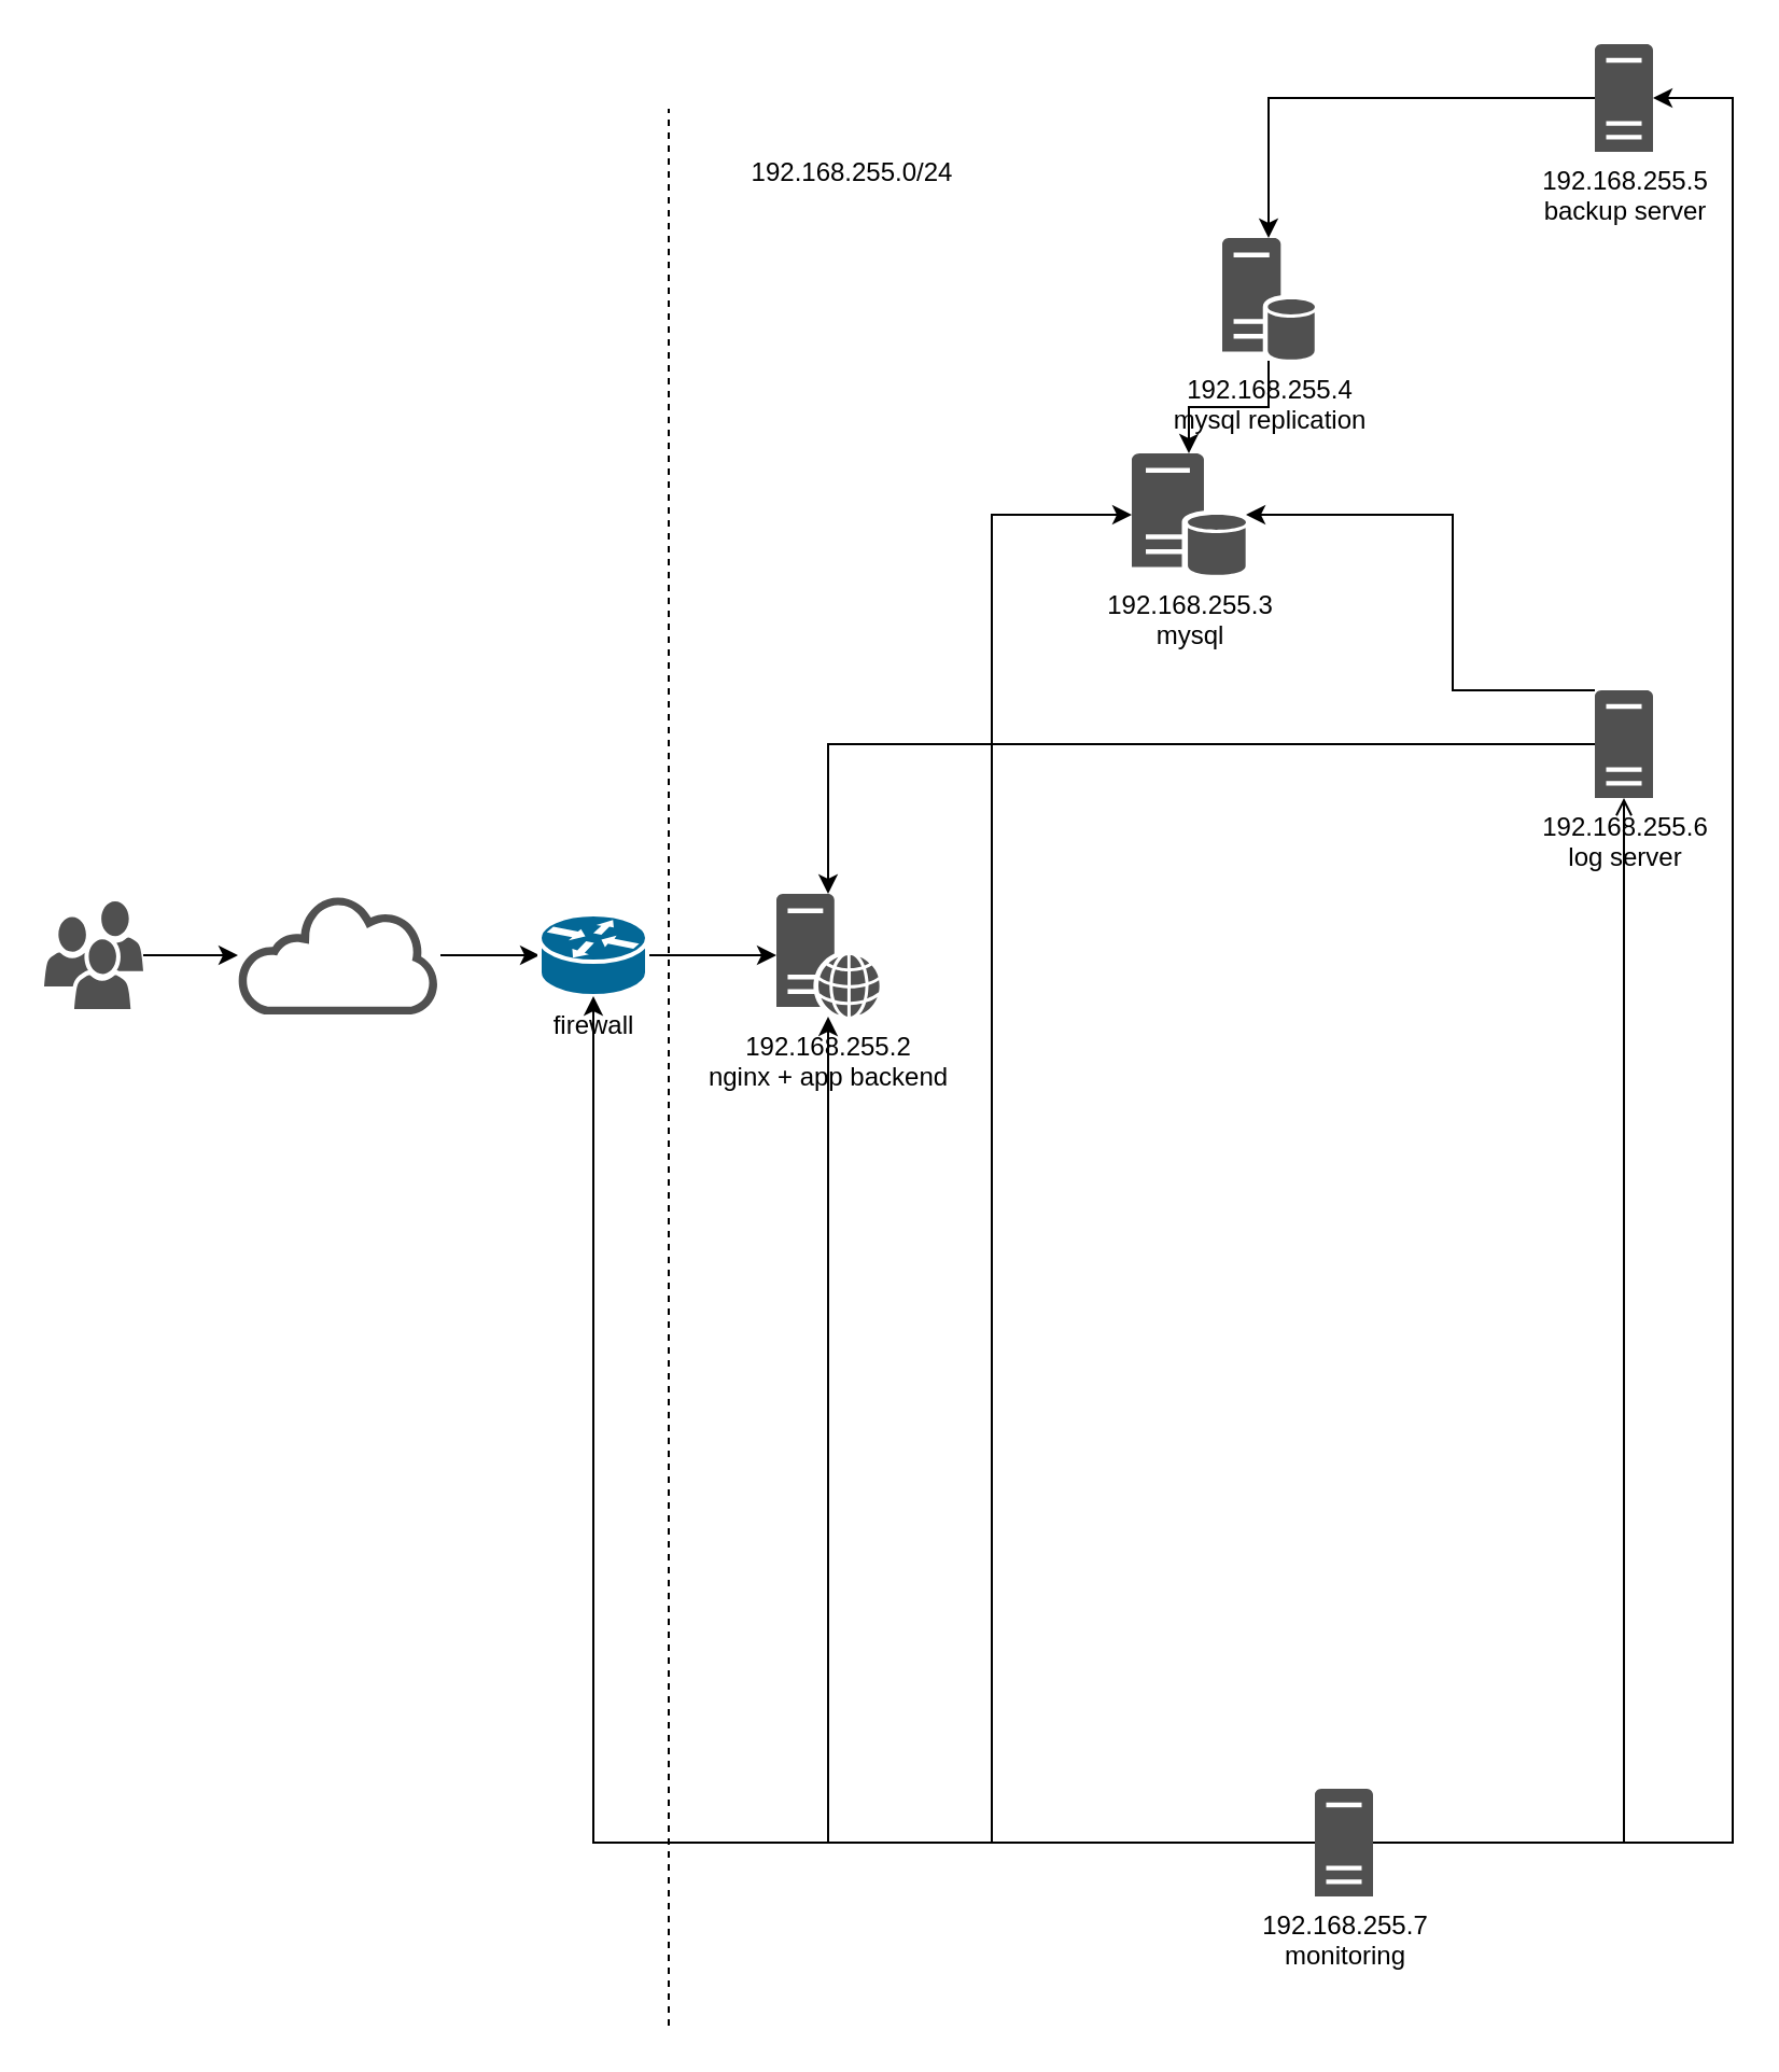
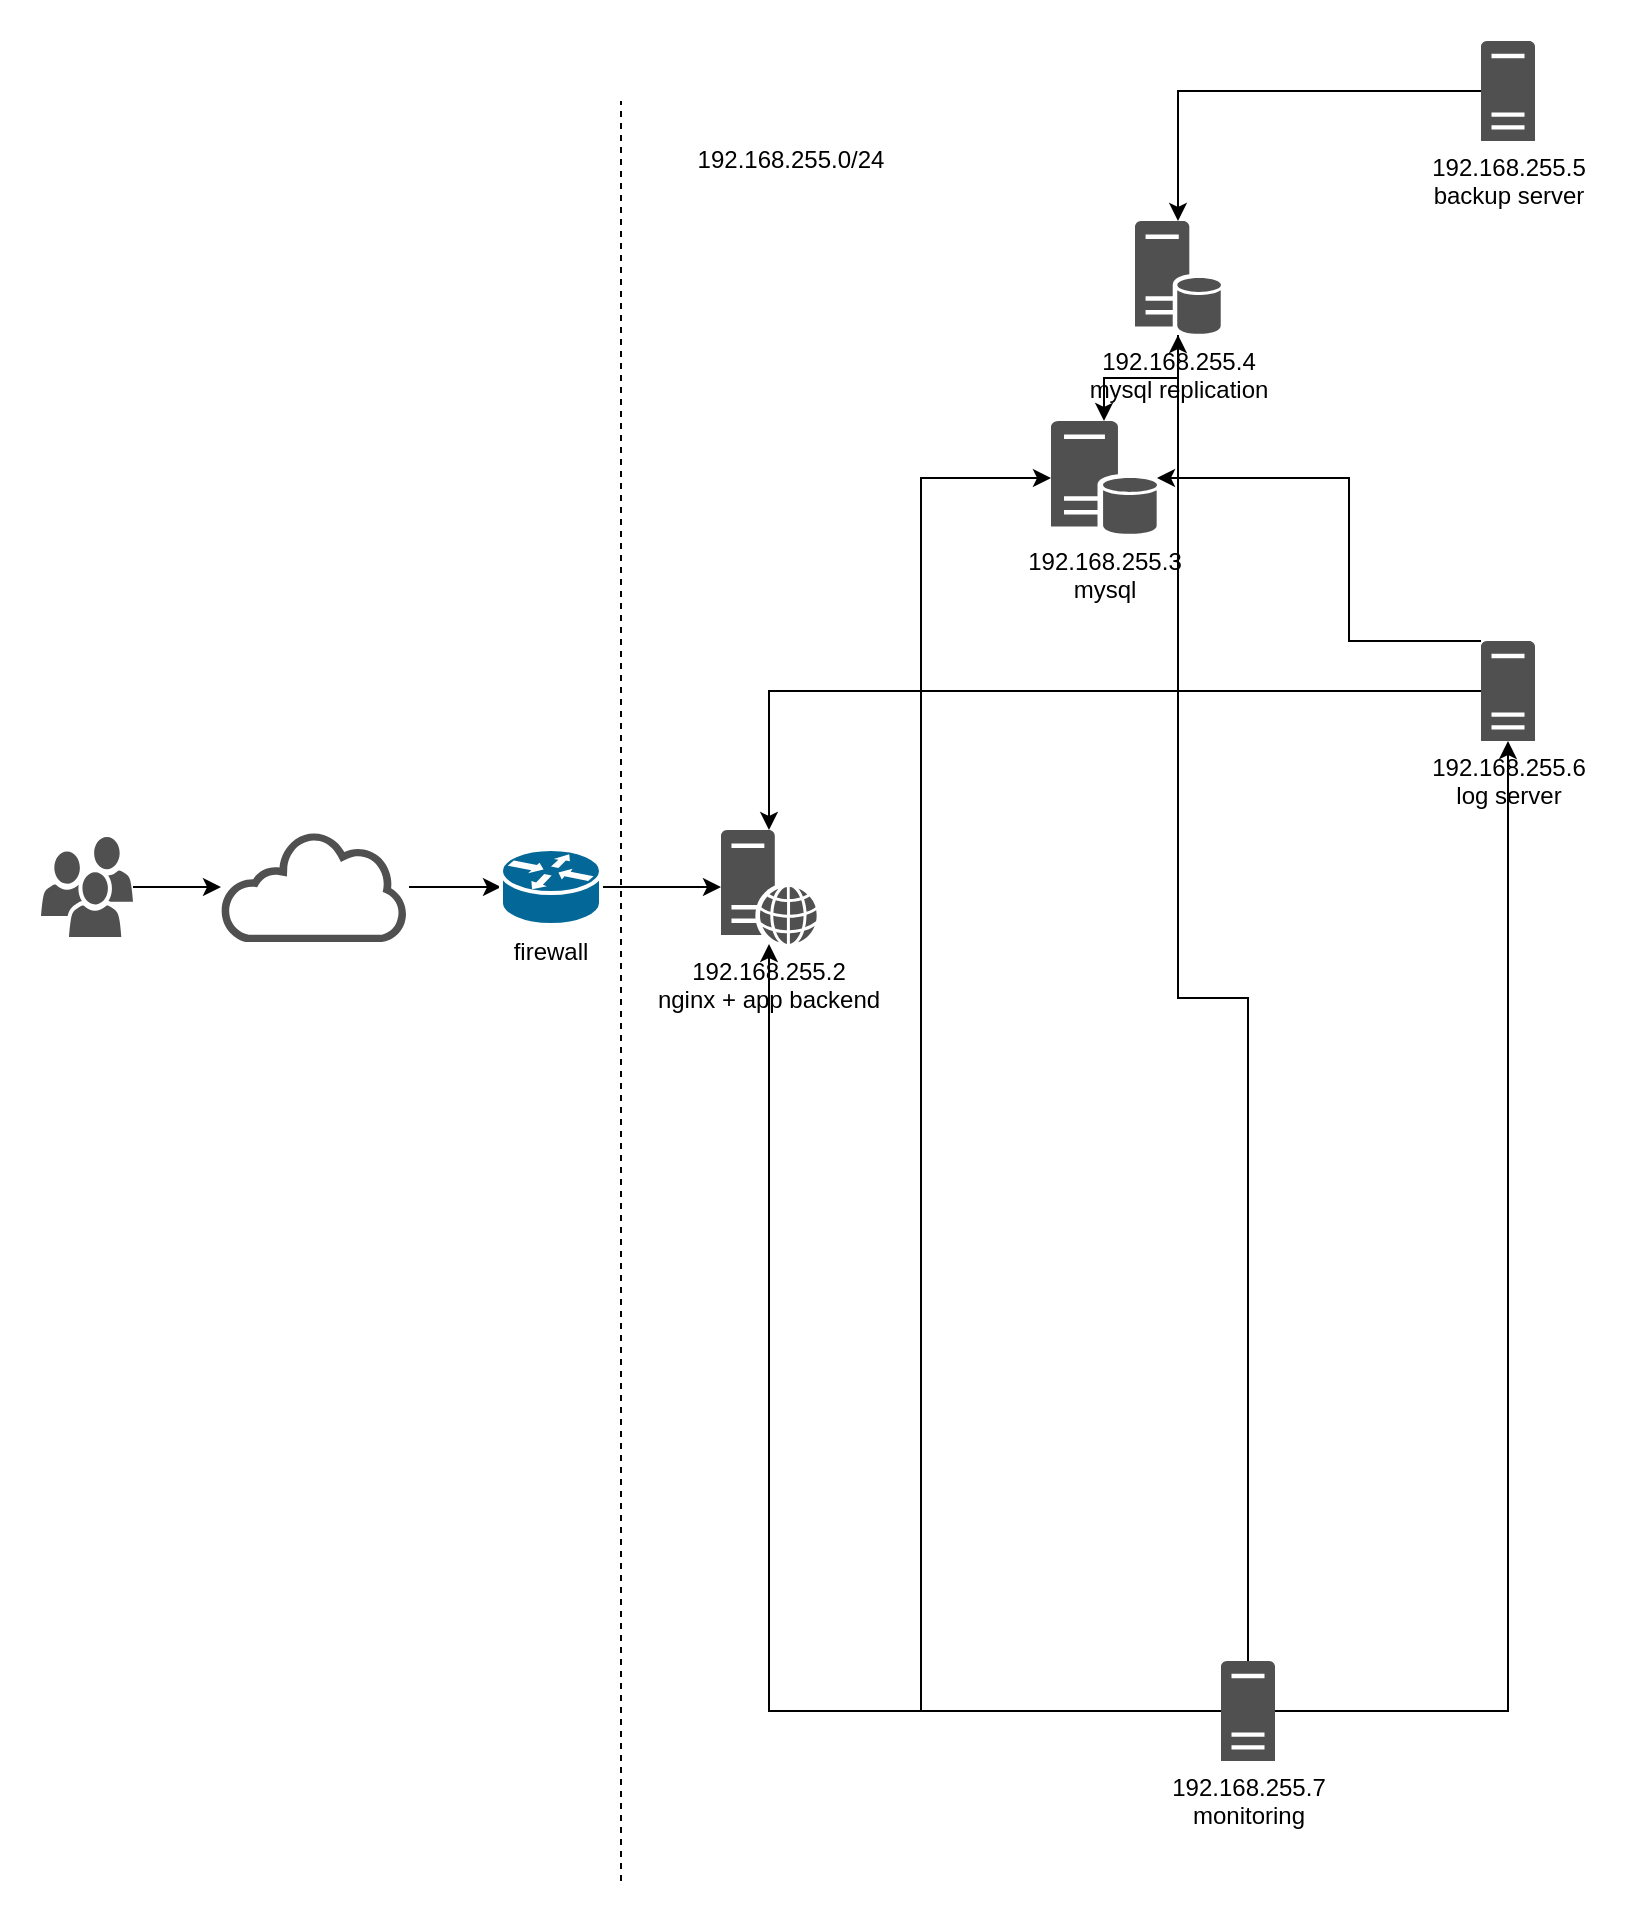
- <mxCell id="16" style="edgeStyle=orthogonalEdgeStyle;rounded=0;orthogonalLoop=1;jettySize=auto;html=1;endArrow=open;" edge="1" parent="1" source="19" target="22"><mxGeometry relative="1" as="geometry" /></mxCell>
+ <mxCell id="16" style="edgeStyle=orthogonalEdgeStyle;rounded=0;orthogonalLoop=1;jettySize=auto;html=1;" edge="1" parent="1" source="19" target="22"><mxGeometry relative="1" as="geometry" /></mxCell>
- <mxCell id="17" style="edgeStyle=orthogonalEdgeStyle;rounded=0;orthogonalLoop=1;jettySize=auto;html=1;" edge="1" parent="1" source="19" target="13"><mxGeometry relative="1" as="geometry"><Array as="points"><mxPoint x="804" y="855" /></Array></mxGeometry></mxCell>
- <mxCell id="18" style="edgeStyle=orthogonalEdgeStyle;rounded=0;orthogonalLoop=1;jettySize=auto;html=1;" edge="1" parent="1" source="19" target="11"><mxGeometry relative="1" as="geometry" /></mxCell>
+ <mxCell id="18" style="edgeStyle=orthogonalEdgeStyle;rounded=0;orthogonalLoop=1;jettySize=auto;html=1;" edge="1" parent="1" source="19" target="6"><mxGeometry relative="1" as="geometry" /></mxCell>
